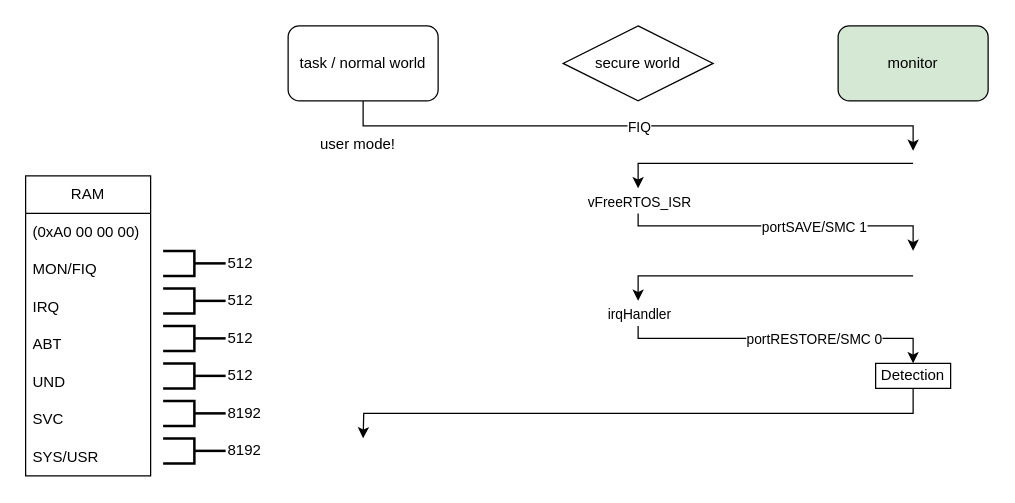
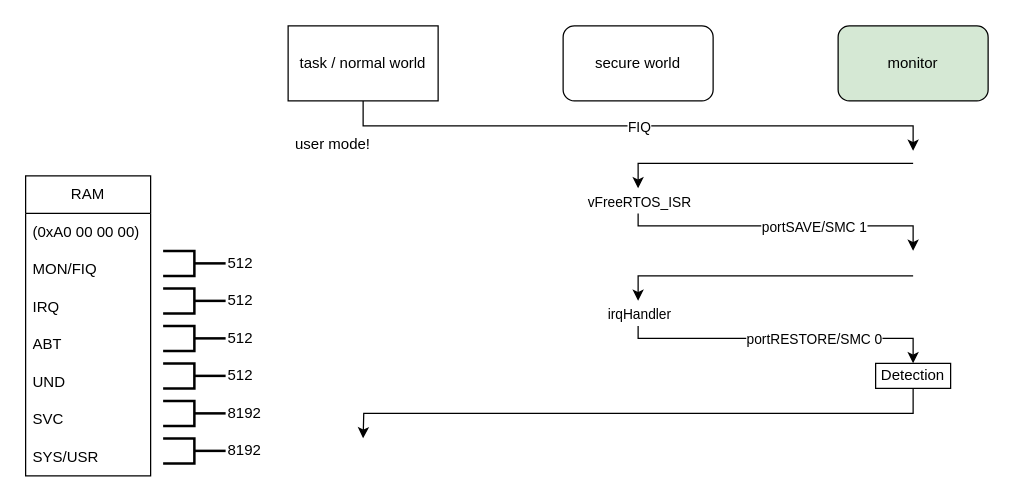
- <mxCell id="2" value="task / normal world" style="rounded=1;whiteSpace=wrap;html=1;" vertex="1" parent="1"><mxGeometry x="230" y="20" width="120" height="60" as="geometry" /></mxCell>
+ <mxCell id="2" value="task / normal world" style="whiteSpace=wrap;html=1;rounded=0;" vertex="1" parent="1"><mxGeometry x="230" y="20" width="120" height="60" as="geometry" /></mxCell>
- <mxCell id="3" value="secure world" style="rhombus;whiteSpace=wrap;html=1;" vertex="1" parent="1"><mxGeometry x="450" y="20" width="120" height="60" as="geometry" /></mxCell>
+ <mxCell id="3" value="secure world" style="rounded=1;whiteSpace=wrap;html=1;" vertex="1" parent="1"><mxGeometry x="450" y="20" width="120" height="60" as="geometry" /></mxCell>
- <mxCell id="17" value="user mode!" style="text;strokeColor=none;fillColor=none;align=left;verticalAlign=middle;spacingLeft=4;spacingRight=4;overflow=hidden;points=[[0,0.5],[1,0.5]];portConstraint=eastwest;rotatable=0;whiteSpace=wrap;html=1;" vertex="1" parent="1"><mxGeometry x="250" y="100" width="80" height="30" as="geometry" /></mxCell>
+ <mxCell id="17" value="user mode!" style="text;strokeColor=none;fillColor=none;align=left;verticalAlign=middle;spacingLeft=4;spacingRight=4;overflow=hidden;points=[[0,0.5],[1,0.5]];portConstraint=eastwest;rotatable=0;whiteSpace=wrap;html=1;" vertex="1" parent="1"><mxGeometry x="230" y="100" width="80" height="30" as="geometry" /></mxCell>
